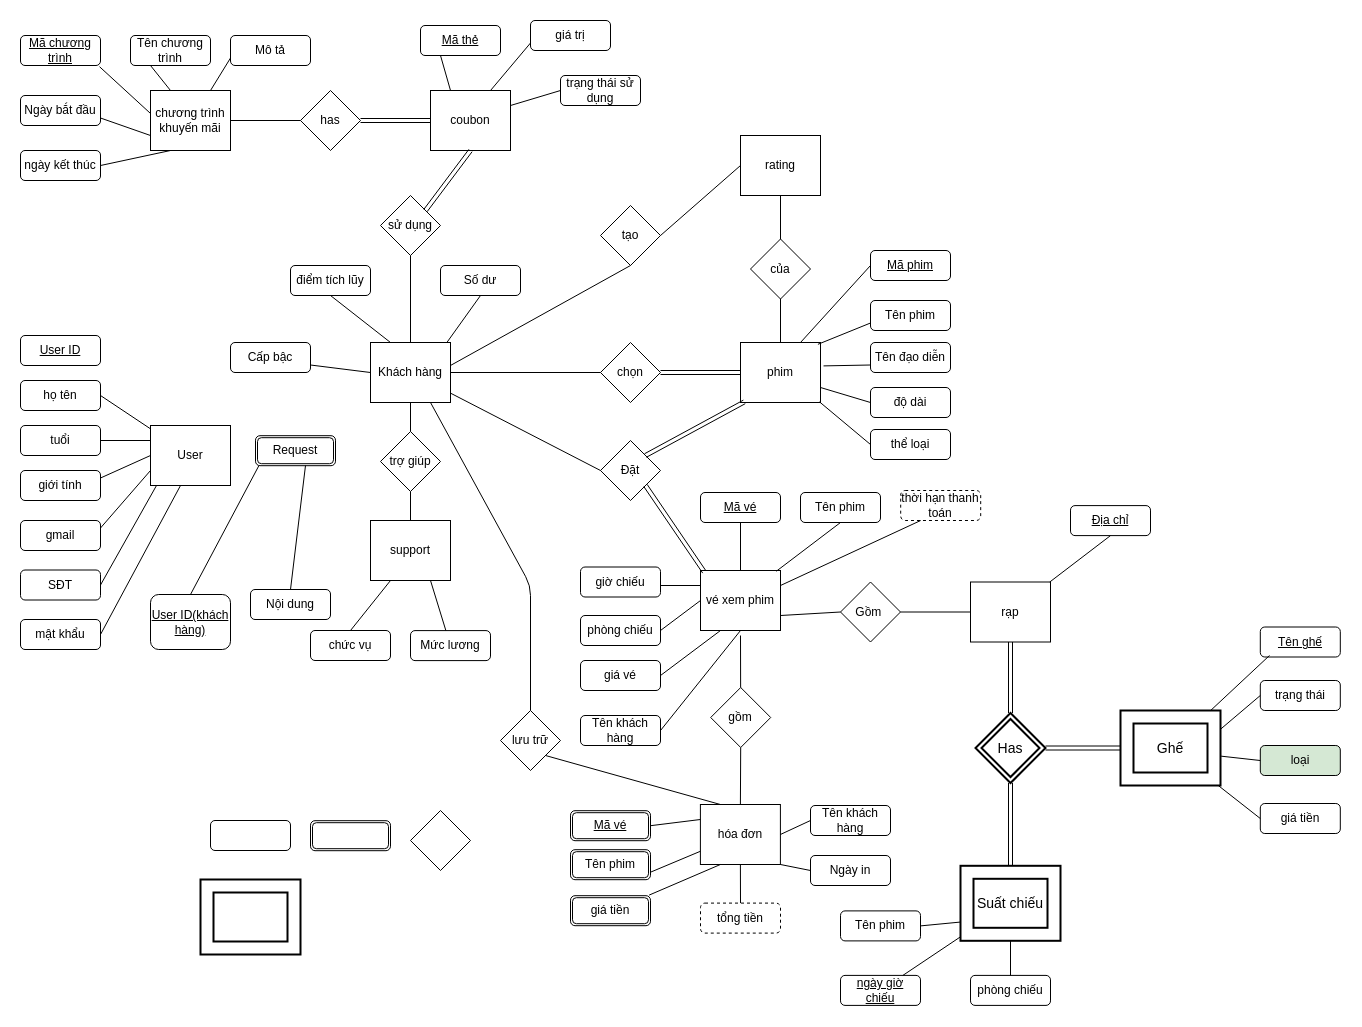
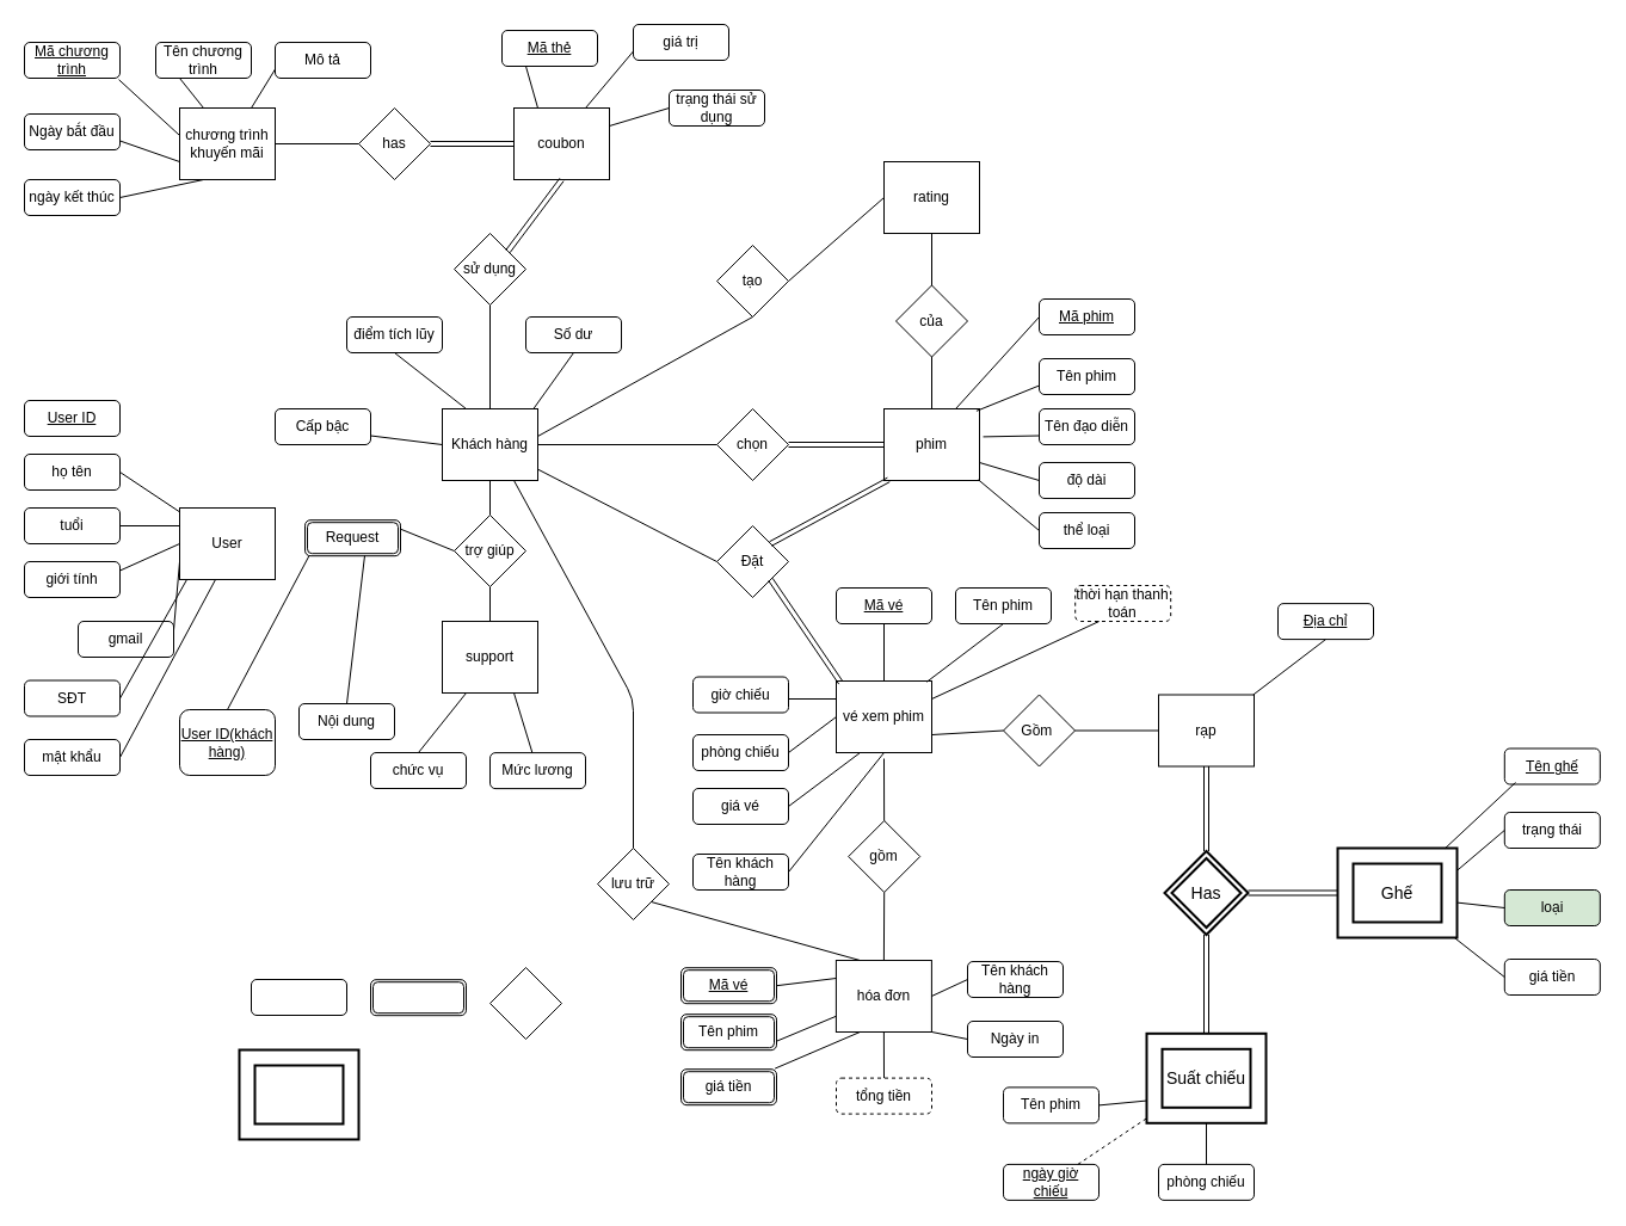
+ <mxCell id="53" value="" style="endArrow=none;html=1;entryX=0;entryY=0.5;entryDx=0;entryDy=0;exitX=1;exitY=0.25;exitDx=0;exitDy=0;" edge="1" parent="1" source="59" target="34"><mxGeometry width="50" height="50" relative="1" as="geometry"><mxPoint x="390" y="505" as="sourcePoint" /><mxPoint x="450" y="459" as="targetPoint" /></mxGeometry></mxCell>
- <mxCell id="16" value="gmail" style="rounded=1;whiteSpace=wrap;html=1;" vertex="1" parent="1"><mxGeometry x="20" y="520" width="80" height="30" as="geometry" /></mxCell>
+ <mxCell id="16" value="gmail" style="rounded=1;whiteSpace=wrap;html=1;" vertex="1" parent="1"><mxGeometry x="65" y="520" width="80" height="30" as="geometry" /></mxCell>
- <mxCell id="122" value="" style="endArrow=none;html=1;" edge="1" parent="1" source="118" target="105"><mxGeometry width="50" height="50" relative="1" as="geometry"><mxPoint x="810" y="1105" as="sourcePoint" /><mxPoint x="860" y="1055" as="targetPoint" /></mxGeometry></mxCell>
+ <mxCell id="122" value="" style="endArrow=none;html=1;dashed=1;" edge="1" parent="1" source="118" target="105"><mxGeometry width="50" height="50" relative="1" as="geometry"><mxPoint x="810" y="1105" as="sourcePoint" /><mxPoint x="860" y="1055" as="targetPoint" /></mxGeometry></mxCell>
